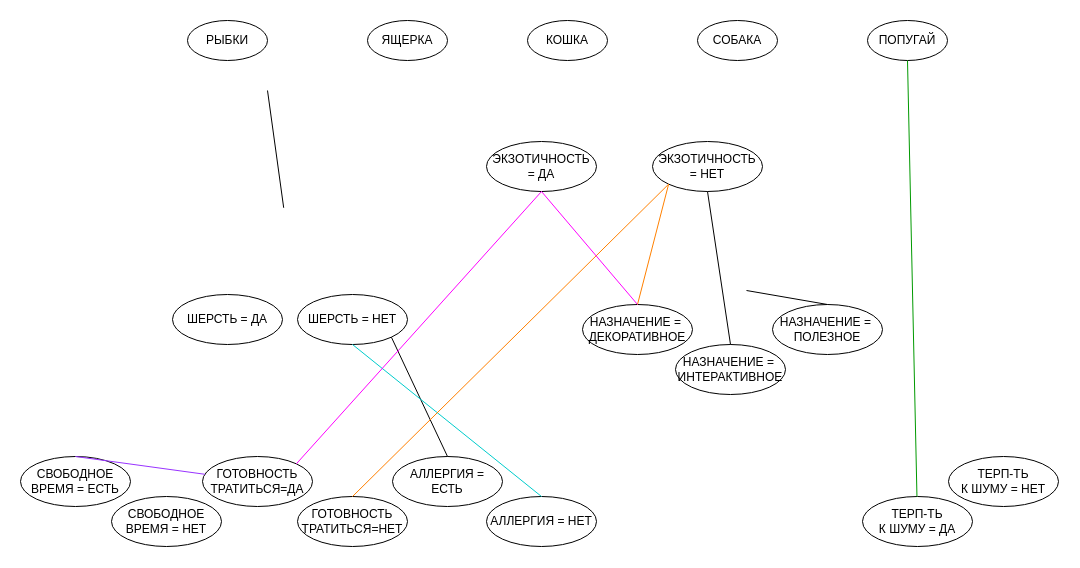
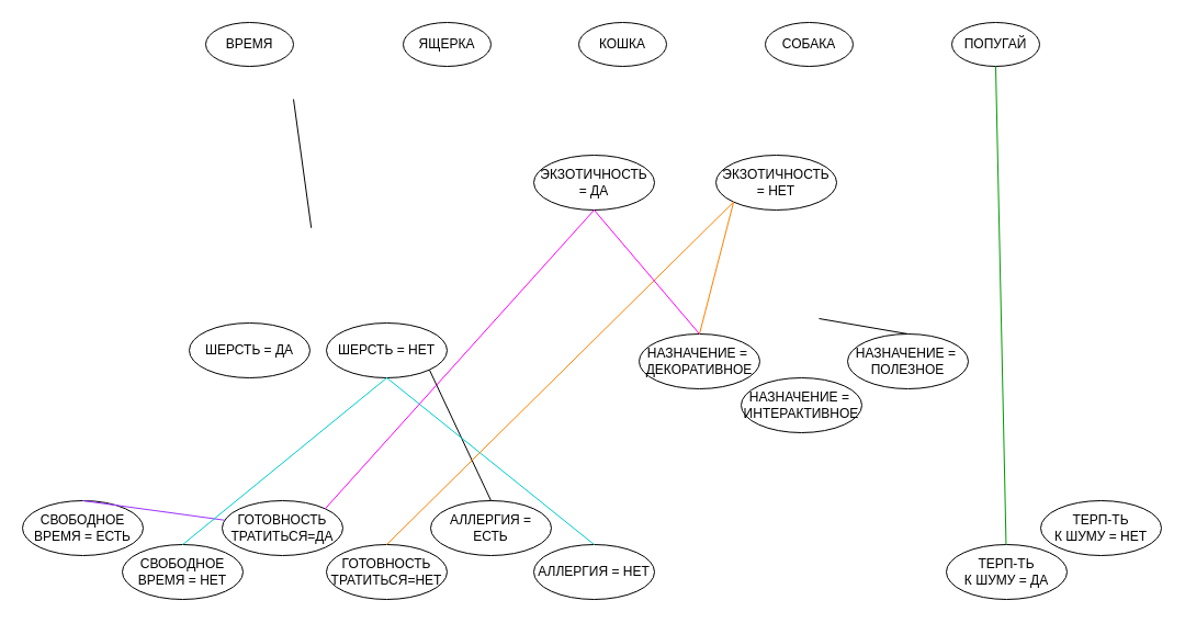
- <mxCell id="3" value="РЫБКИ" style="ellipse;whiteSpace=wrap;html=1;" vertex="1" parent="1"><mxGeometry x="187" y="20" width="80" height="40" as="geometry" /></mxCell>
+ <mxCell id="3" value="ВРЕМЯ" style="ellipse;whiteSpace=wrap;html=1;" vertex="1" parent="1"><mxGeometry x="187" y="20" width="80" height="40" as="geometry" /></mxCell>
- <mxCell id="30" style="rounded=0;orthogonalLoop=1;jettySize=auto;html=1;exitX=0.5;exitY=0;exitDx=0;exitDy=0;entryX=0.5;entryY=1;entryDx=0;entryDy=0;endArrow=none;endFill=0;" edge="1" parent="1" source="15" target="24"><mxGeometry relative="1" as="geometry"><mxPoint x="457" y="420" as="sourcePoint" /><mxPoint x="440.806" y="302.716" as="targetPoint" /></mxGeometry></mxCell>
+ <mxCell id="23" style="rounded=0;orthogonalLoop=1;jettySize=auto;html=1;endArrow=none;endFill=0;exitX=0.5;exitY=0;exitDx=0;exitDy=0;strokeColor=#00CCCC;entryX=0.5;entryY=1;entryDx=0;entryDy=0;" edge="1" parent="1" source="8" target="20"><mxGeometry relative="1" as="geometry"><mxPoint x="551" y="460" as="sourcePoint" /><mxPoint x="582" y="293" as="targetPoint" /></mxGeometry></mxCell>
